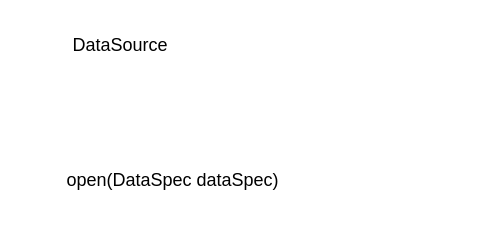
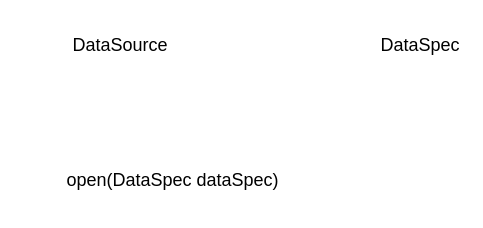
+ <mxCell id="3" value="DataSpec" style="text;html=1;strokeColor=none;fillColor=none;align=center;verticalAlign=middle;whiteSpace=wrap;rounded=0;" parent="1" vertex="1"><mxGeometry x="260" y="20" width="40" height="20" as="geometry" /></mxCell>
